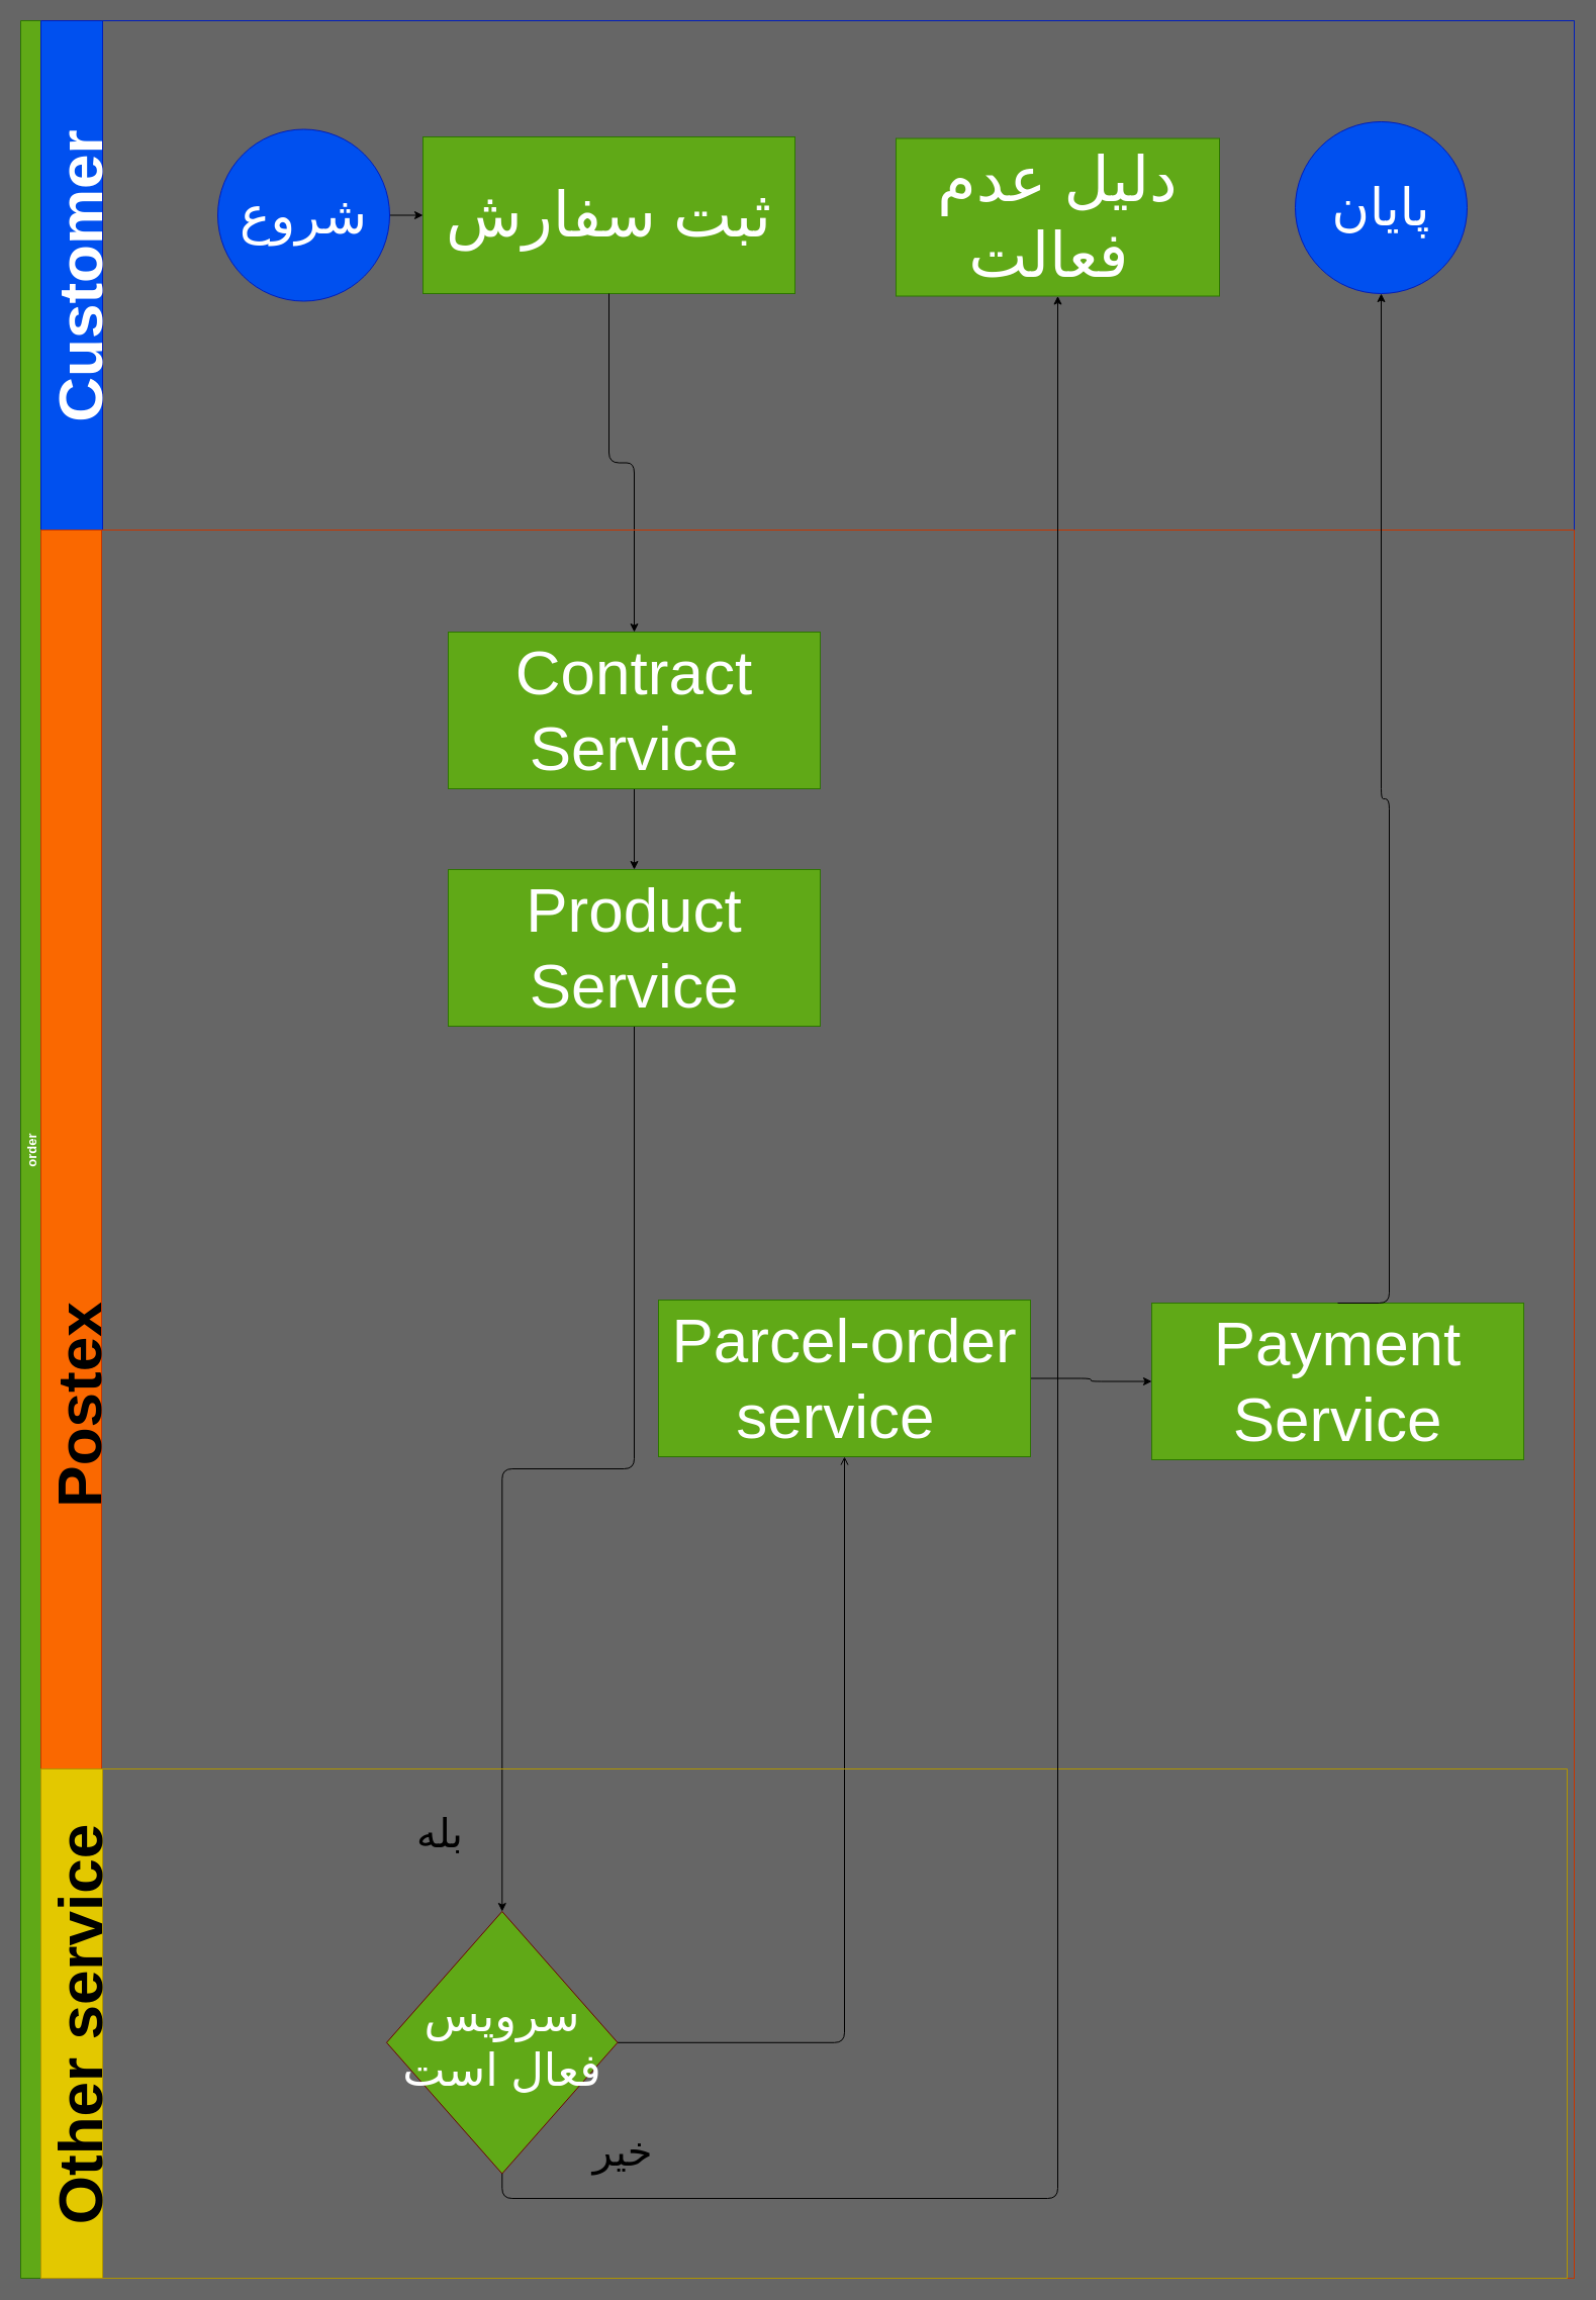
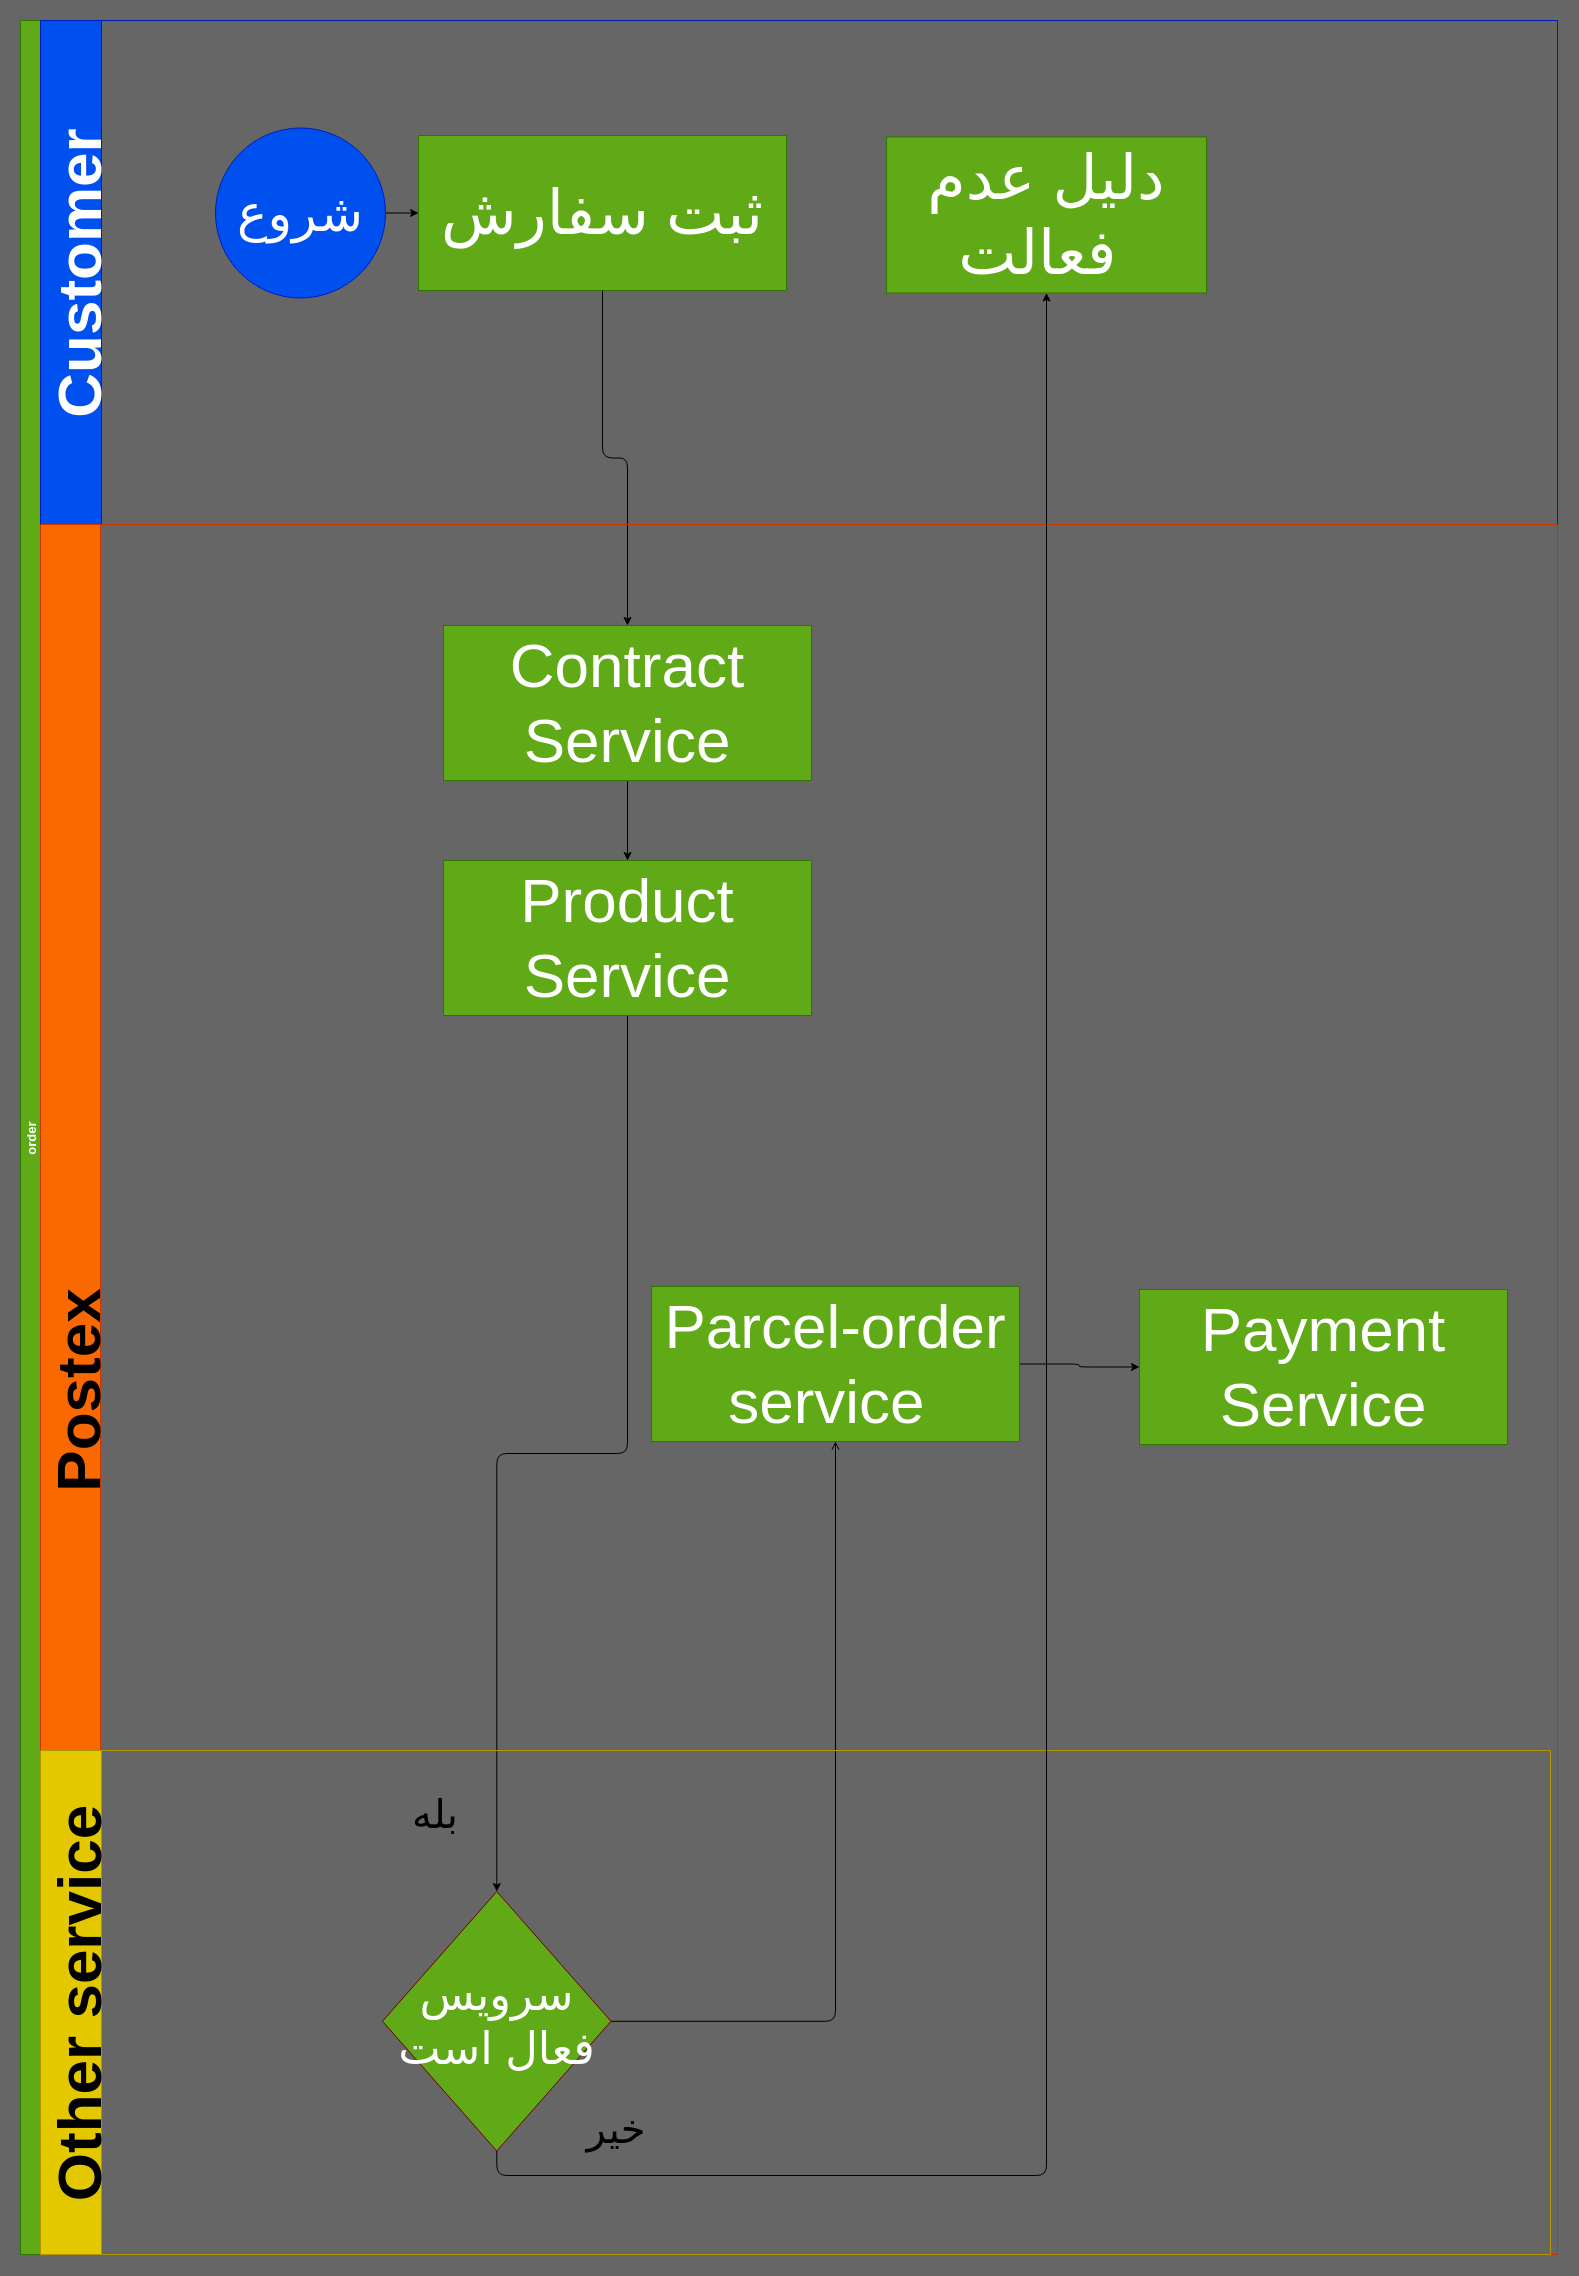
- <mxCell id="7" value="&lt;font style=&quot;font-size: 51px&quot;&gt;پایان&lt;/font&gt;" style="ellipse;whiteSpace=wrap;html=1;aspect=fixed;fontSize=13;fillColor=#0050ef;strokeColor=#001DBC;fontColor=#ffffff;" parent="3" vertex="1"><mxGeometry x="1241" y="100" width="170" height="170" as="geometry" /></mxCell>
- <mxCell id="23" style="edgeStyle=orthogonalEdgeStyle;html=1;exitX=0.5;exitY=0;exitDx=0;exitDy=0;entryX=0.5;entryY=1;entryDx=0;entryDy=0;fontSize=40;" parent="2" source="18" target="7" edge="1"><mxGeometry relative="1" as="geometry"><Array as="points"><mxPoint x="1354" y="1269" /><mxPoint x="1354" y="770" /><mxPoint x="1346" y="770" /></Array></mxGeometry></mxCell>
